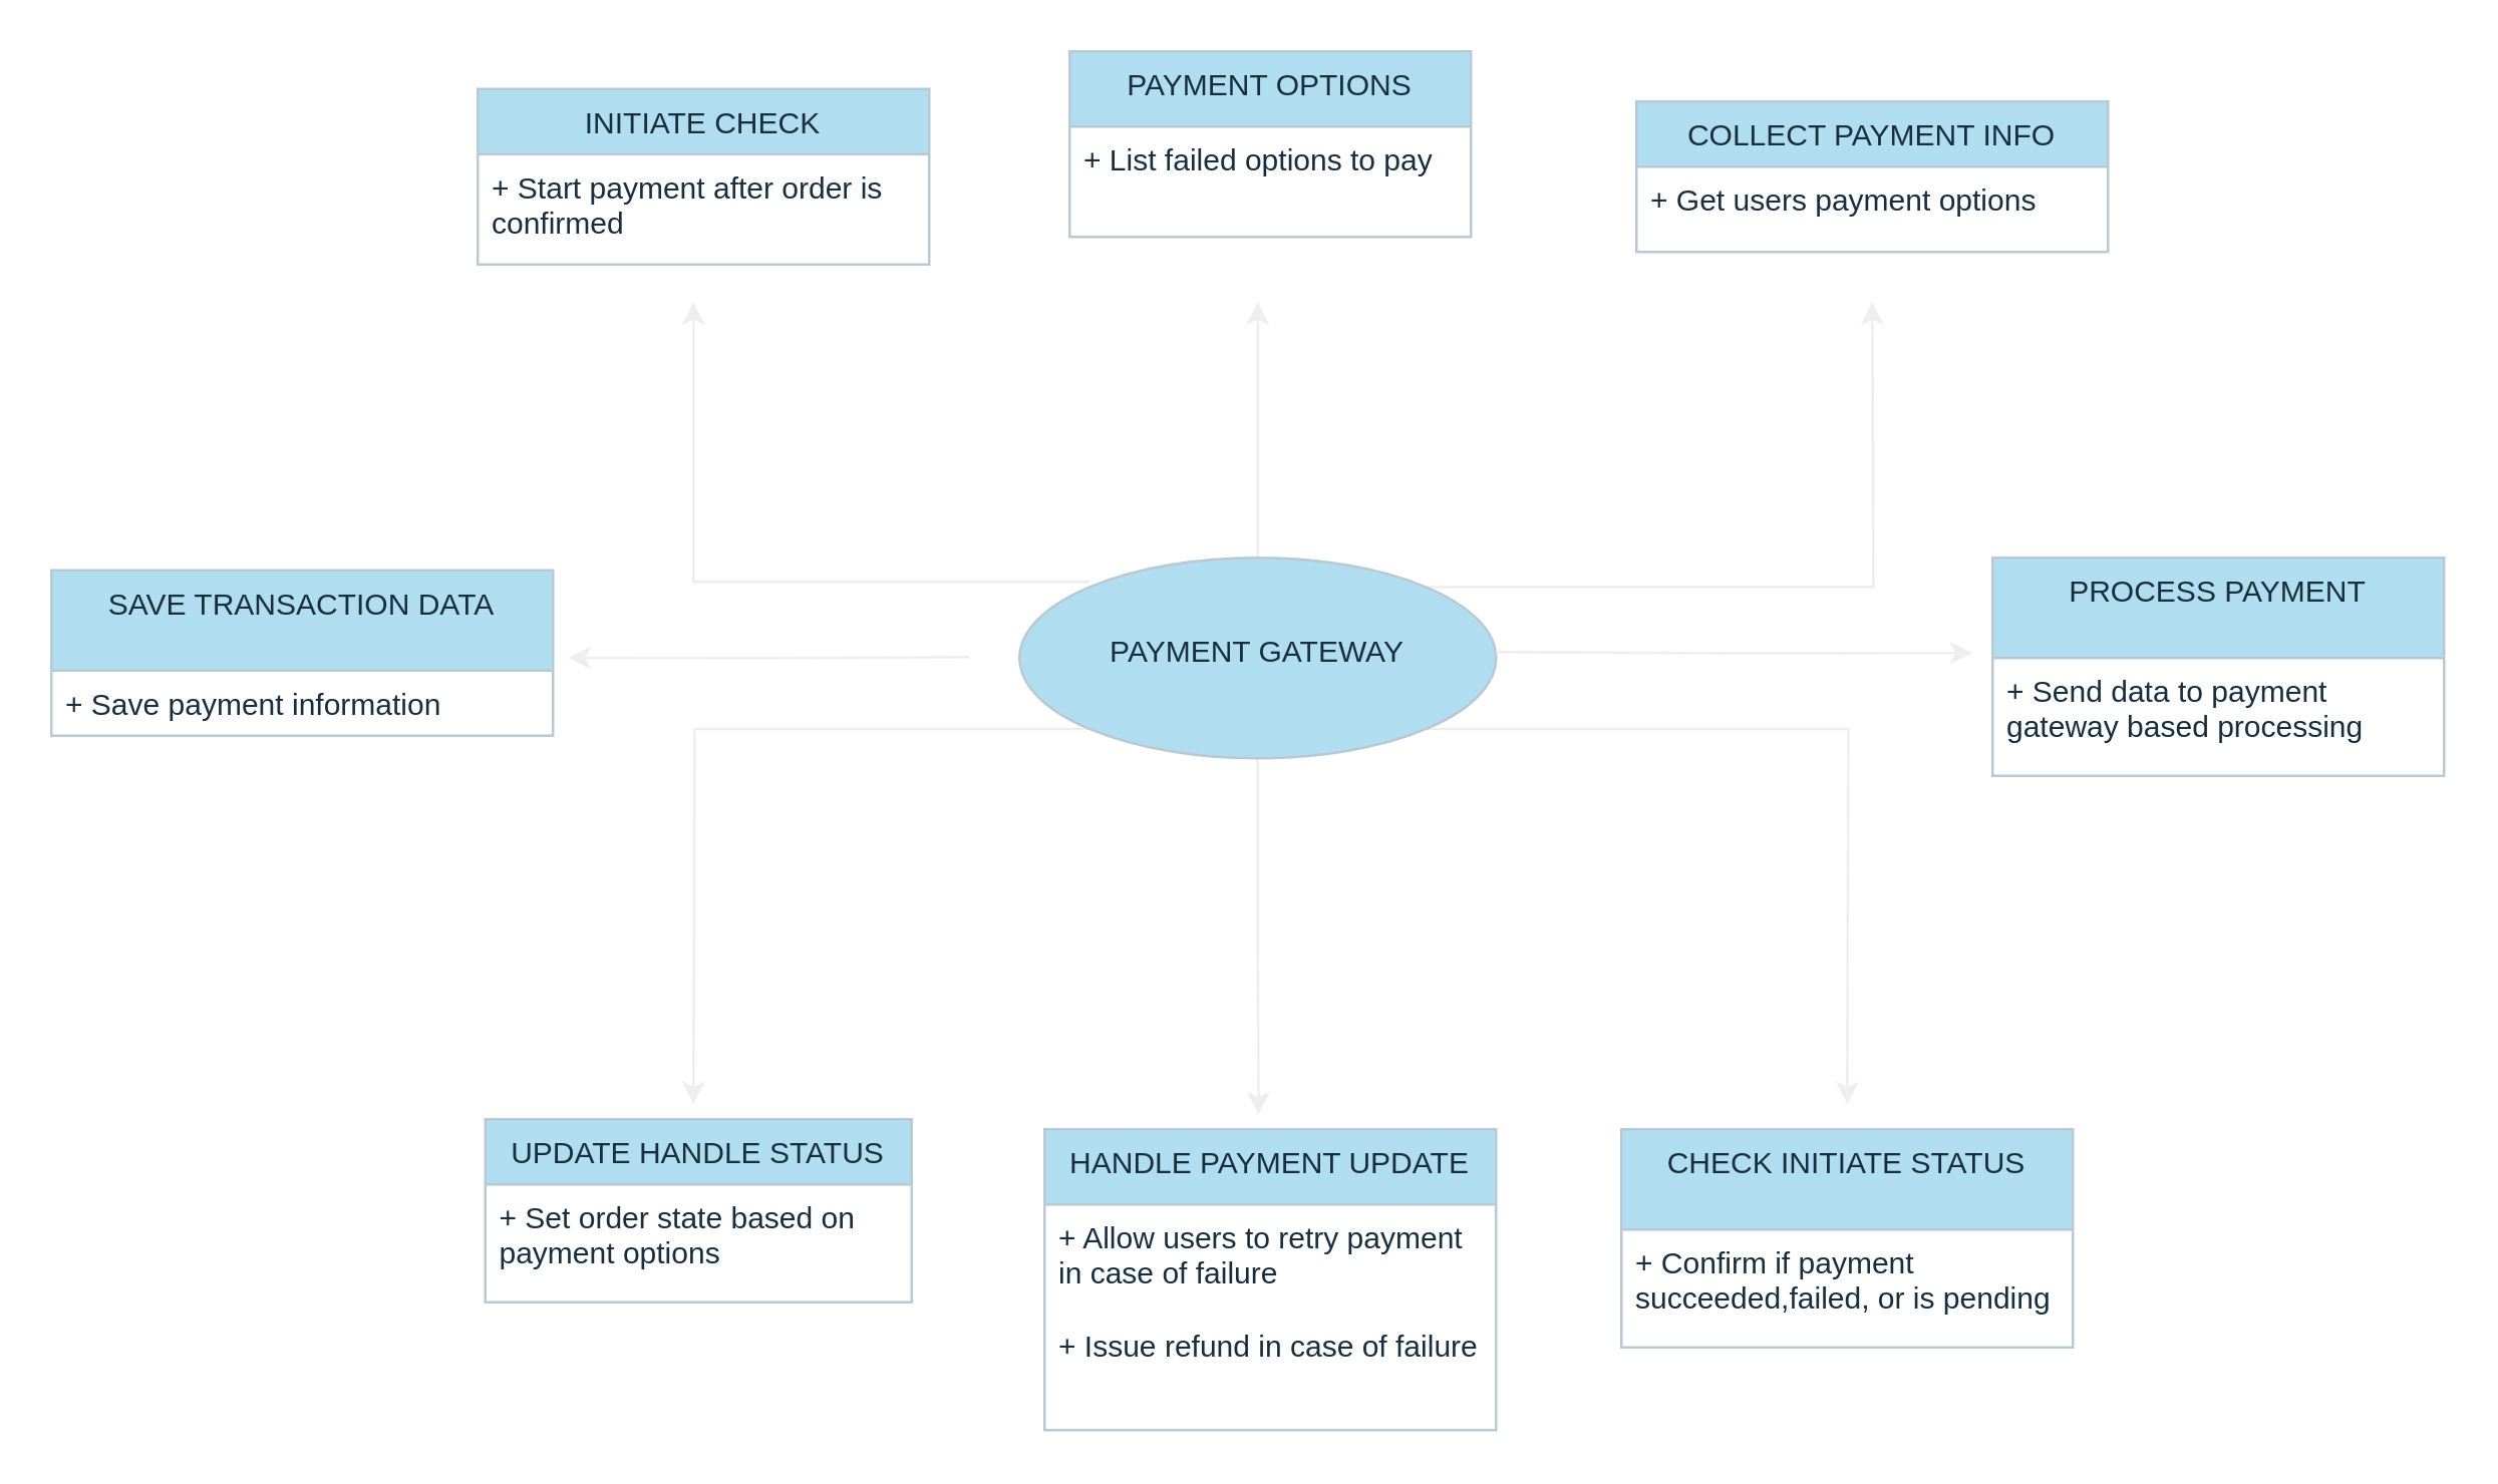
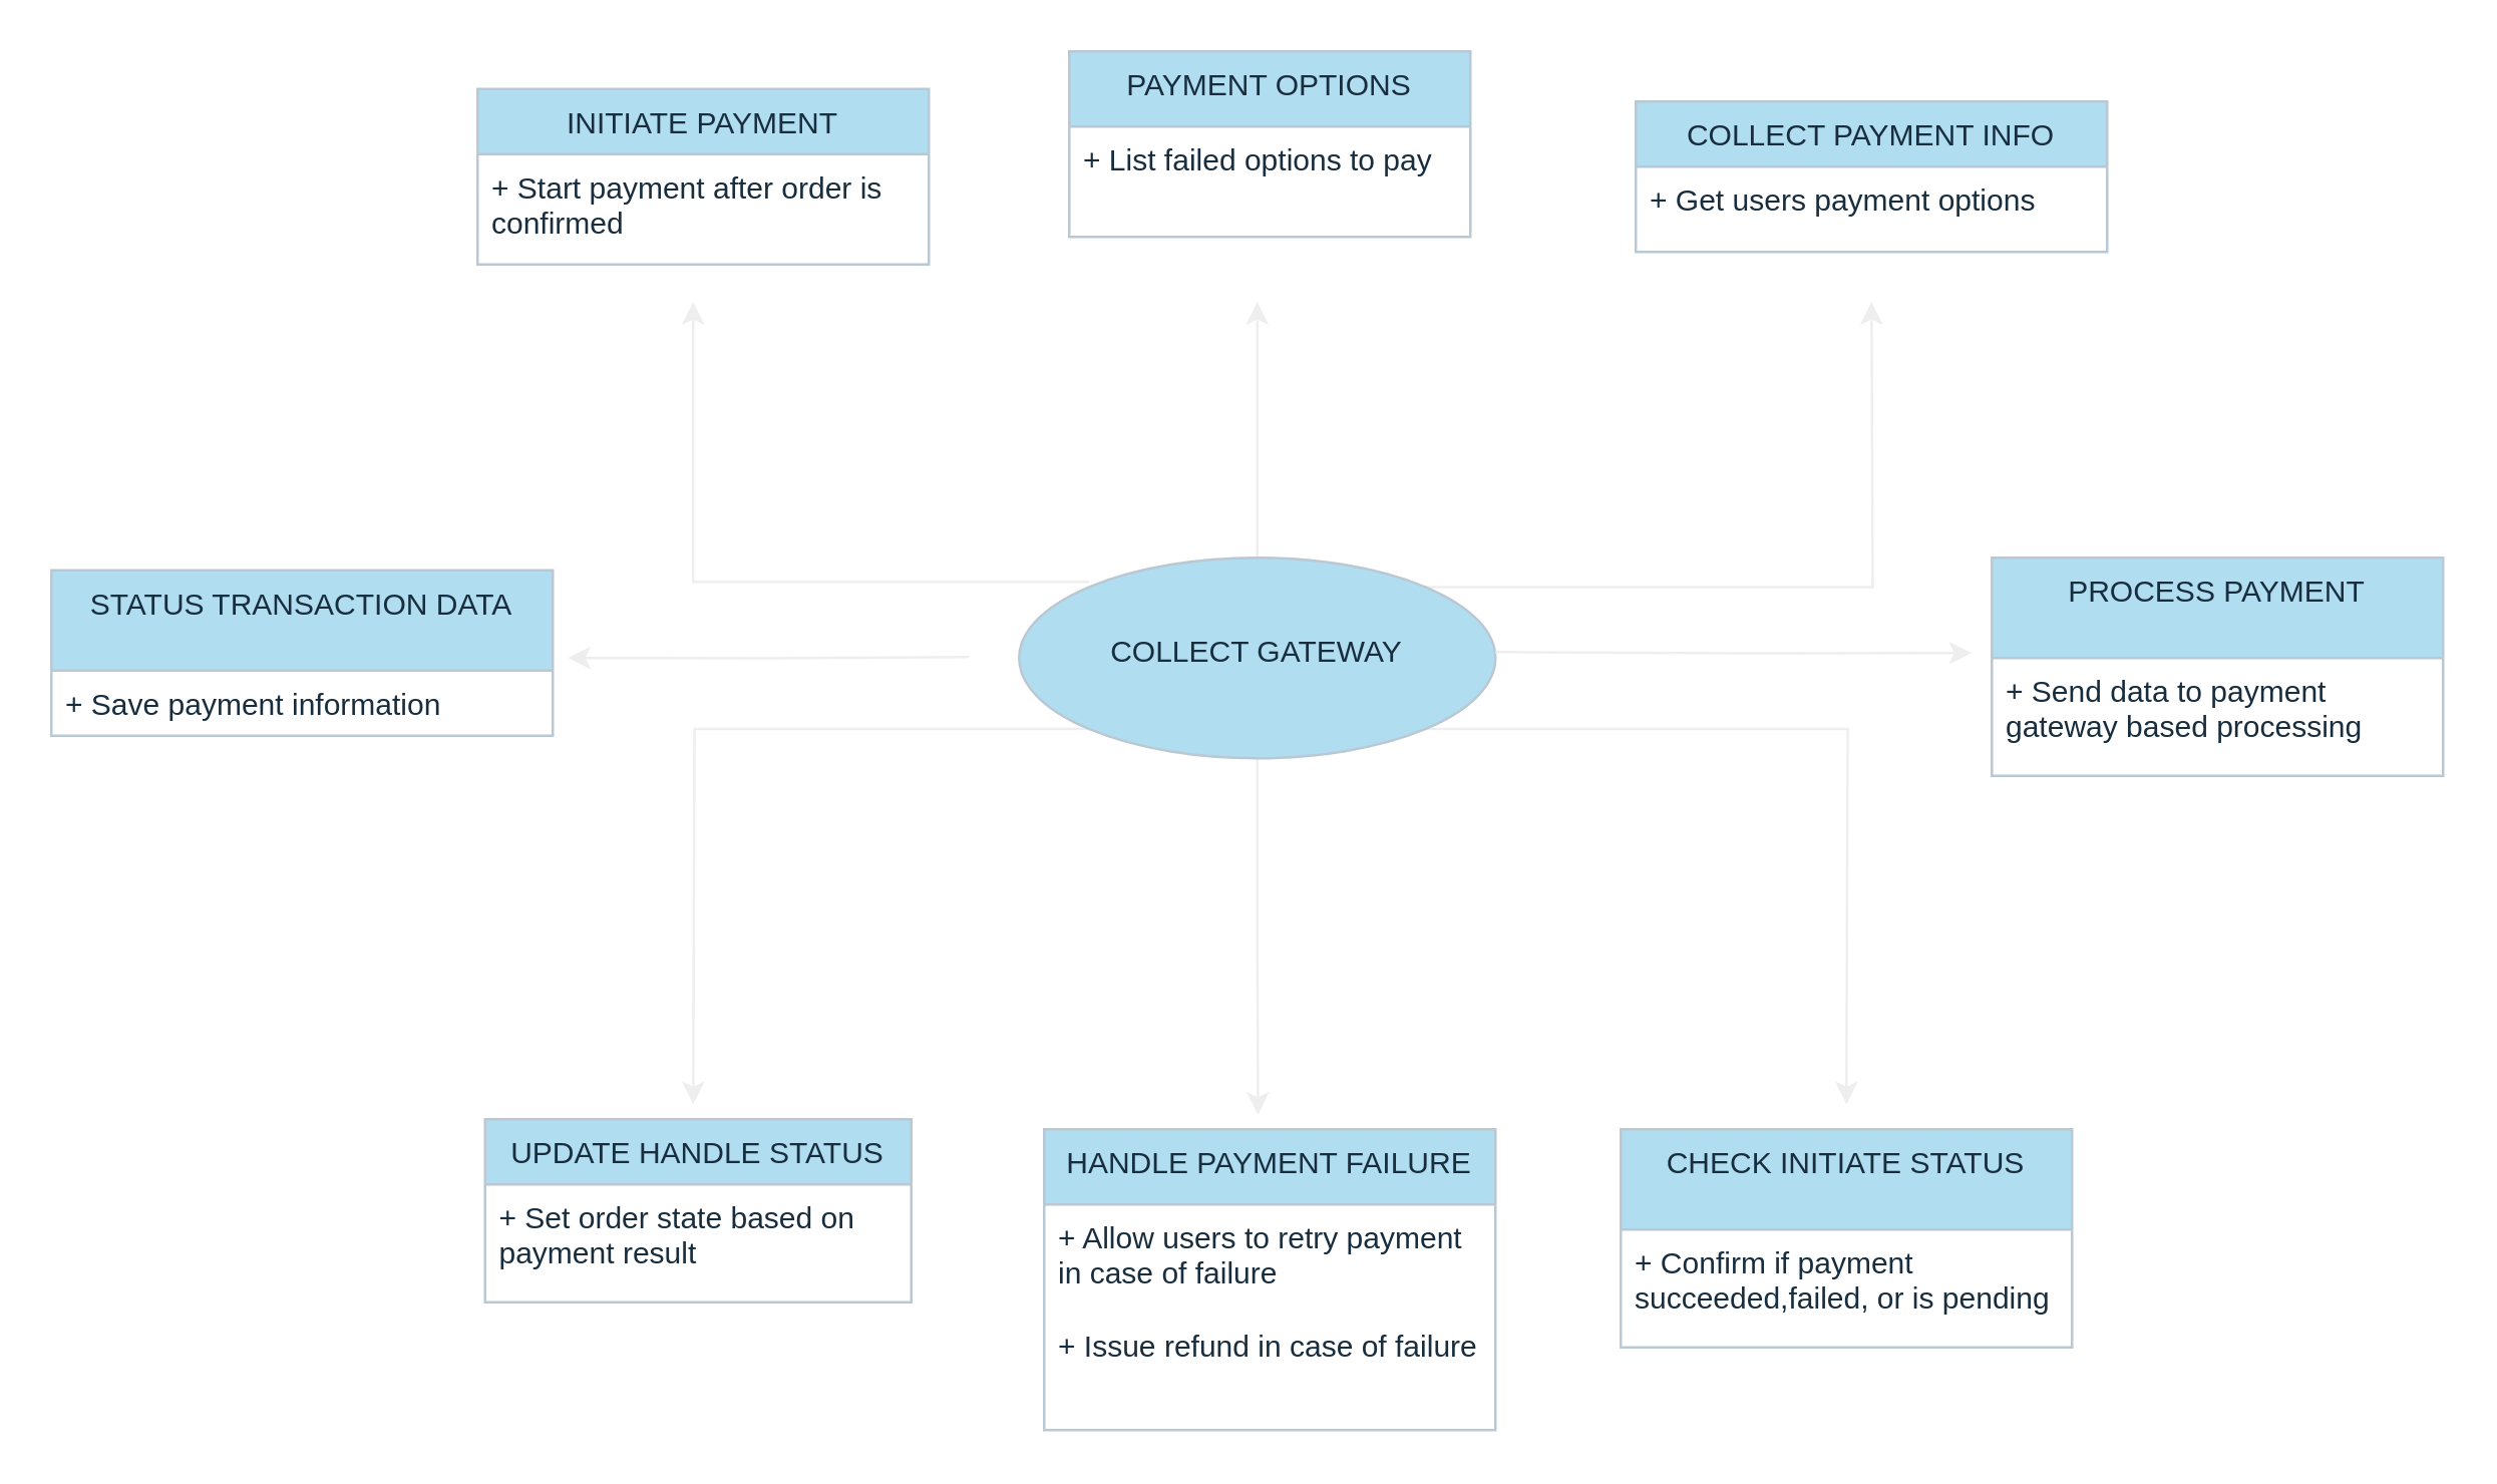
- <mxCell id="12" value="&lt;span style=&quot;font-weight: 400;&quot;&gt;INITIATE CHECK&lt;/span&gt;" style="swimlane;fontStyle=1;align=center;verticalAlign=top;childLayout=stackLayout;horizontal=1;startSize=26;horizontalStack=0;resizeParent=1;resizeParentMax=0;resizeLast=0;collapsible=1;marginBottom=0;whiteSpace=wrap;html=1;labelBackgroundColor=none;fillColor=#B1DDF0;strokeColor=#BAC8D3;fontColor=#182E3E;" parent="1" vertex="1"><mxGeometry x="190" y="35" width="180" height="70" as="geometry" /></mxCell>
+ <mxCell id="12" value="&lt;span style=&quot;font-weight: 400;&quot;&gt;INITIATE PAYMENT&lt;/span&gt;" style="swimlane;fontStyle=1;align=center;verticalAlign=top;childLayout=stackLayout;horizontal=1;startSize=26;horizontalStack=0;resizeParent=1;resizeParentMax=0;resizeLast=0;collapsible=1;marginBottom=0;whiteSpace=wrap;html=1;labelBackgroundColor=none;fillColor=#B1DDF0;strokeColor=#BAC8D3;fontColor=#182E3E;" parent="1" vertex="1"><mxGeometry x="190" y="35" width="180" height="70" as="geometry" /></mxCell>
- <mxCell id="18" value="&lt;span style=&quot;font-weight: 400;&quot;&gt;SAVE TRANSACTION DATA&lt;/span&gt;" style="swimlane;fontStyle=1;align=center;verticalAlign=top;childLayout=stackLayout;horizontal=1;startSize=40;horizontalStack=0;resizeParent=1;resizeParentMax=0;resizeLast=0;collapsible=1;marginBottom=0;whiteSpace=wrap;html=1;labelBackgroundColor=none;fillColor=#B1DDF0;strokeColor=#BAC8D3;fontColor=#182E3E;" parent="1" vertex="1"><mxGeometry x="20" y="227" width="200" height="66" as="geometry" /></mxCell>
+ <mxCell id="18" value="&lt;span style=&quot;font-weight: 400;&quot;&gt;STATUS TRANSACTION DATA&lt;/span&gt;" style="swimlane;fontStyle=1;align=center;verticalAlign=top;childLayout=stackLayout;horizontal=1;startSize=40;horizontalStack=0;resizeParent=1;resizeParentMax=0;resizeLast=0;collapsible=1;marginBottom=0;whiteSpace=wrap;html=1;labelBackgroundColor=none;fillColor=#B1DDF0;strokeColor=#BAC8D3;fontColor=#182E3E;" parent="1" vertex="1"><mxGeometry x="20" y="227" width="200" height="66" as="geometry" /></mxCell>
- <mxCell id="11" value="PAYMENT GATEWAY" style="text;align=center;verticalAlign=middle;whiteSpace=wrap;rounded=0;labelBackgroundColor=none;fontColor=#182E3E;html=1;" parent="1" vertex="1"><mxGeometry x="386" y="245" width="230" height="30" as="geometry" /></mxCell>
+ <mxCell id="11" value="COLLECT GATEWAY" style="text;align=center;verticalAlign=middle;whiteSpace=wrap;rounded=0;labelBackgroundColor=none;fontColor=#182E3E;html=1;" parent="1" vertex="1"><mxGeometry x="386" y="245" width="230" height="30" as="geometry" /></mxCell>
- <mxCell id="20" value="&lt;span style=&quot;font-weight: normal;&quot;&gt;HANDLE PAYMENT UPDATE&lt;/span&gt;" style="swimlane;fontStyle=1;align=center;verticalAlign=top;childLayout=stackLayout;horizontal=1;startSize=30;horizontalStack=0;resizeParent=1;resizeParentMax=0;resizeLast=0;collapsible=1;marginBottom=0;whiteSpace=wrap;html=1;labelBackgroundColor=none;fillColor=#B1DDF0;strokeColor=#BAC8D3;fontColor=#182E3E;" parent="1" vertex="1"><mxGeometry x="416" y="450" width="180" height="120" as="geometry" /></mxCell>
+ <mxCell id="20" value="&lt;span style=&quot;font-weight: normal;&quot;&gt;HANDLE PAYMENT FAILURE&lt;/span&gt;" style="swimlane;fontStyle=1;align=center;verticalAlign=top;childLayout=stackLayout;horizontal=1;startSize=30;horizontalStack=0;resizeParent=1;resizeParentMax=0;resizeLast=0;collapsible=1;marginBottom=0;whiteSpace=wrap;html=1;labelBackgroundColor=none;fillColor=#B1DDF0;strokeColor=#BAC8D3;fontColor=#182E3E;" parent="1" vertex="1"><mxGeometry x="416" y="450" width="180" height="120" as="geometry" /></mxCell>
- <mxCell id="23" value="&lt;div&gt;+ Set order state based on payment options&lt;/div&gt;" style="text;strokeColor=none;fillColor=none;align=left;verticalAlign=top;spacingLeft=4;spacingRight=4;overflow=hidden;rotatable=0;points=[[0,0.5],[1,0.5]];portConstraint=eastwest;whiteSpace=wrap;html=1;labelBackgroundColor=none;fontColor=#182E3E;" parent="22" vertex="1"><mxGeometry y="26" width="170" height="47" as="geometry" /></mxCell>
+ <mxCell id="23" value="&lt;div&gt;+ Set order state based on payment result&lt;/div&gt;" style="text;strokeColor=none;fillColor=none;align=left;verticalAlign=top;spacingLeft=4;spacingRight=4;overflow=hidden;rotatable=0;points=[[0,0.5],[1,0.5]];portConstraint=eastwest;whiteSpace=wrap;html=1;labelBackgroundColor=none;fontColor=#182E3E;" parent="22" vertex="1"><mxGeometry y="26" width="170" height="47" as="geometry" /></mxCell>
